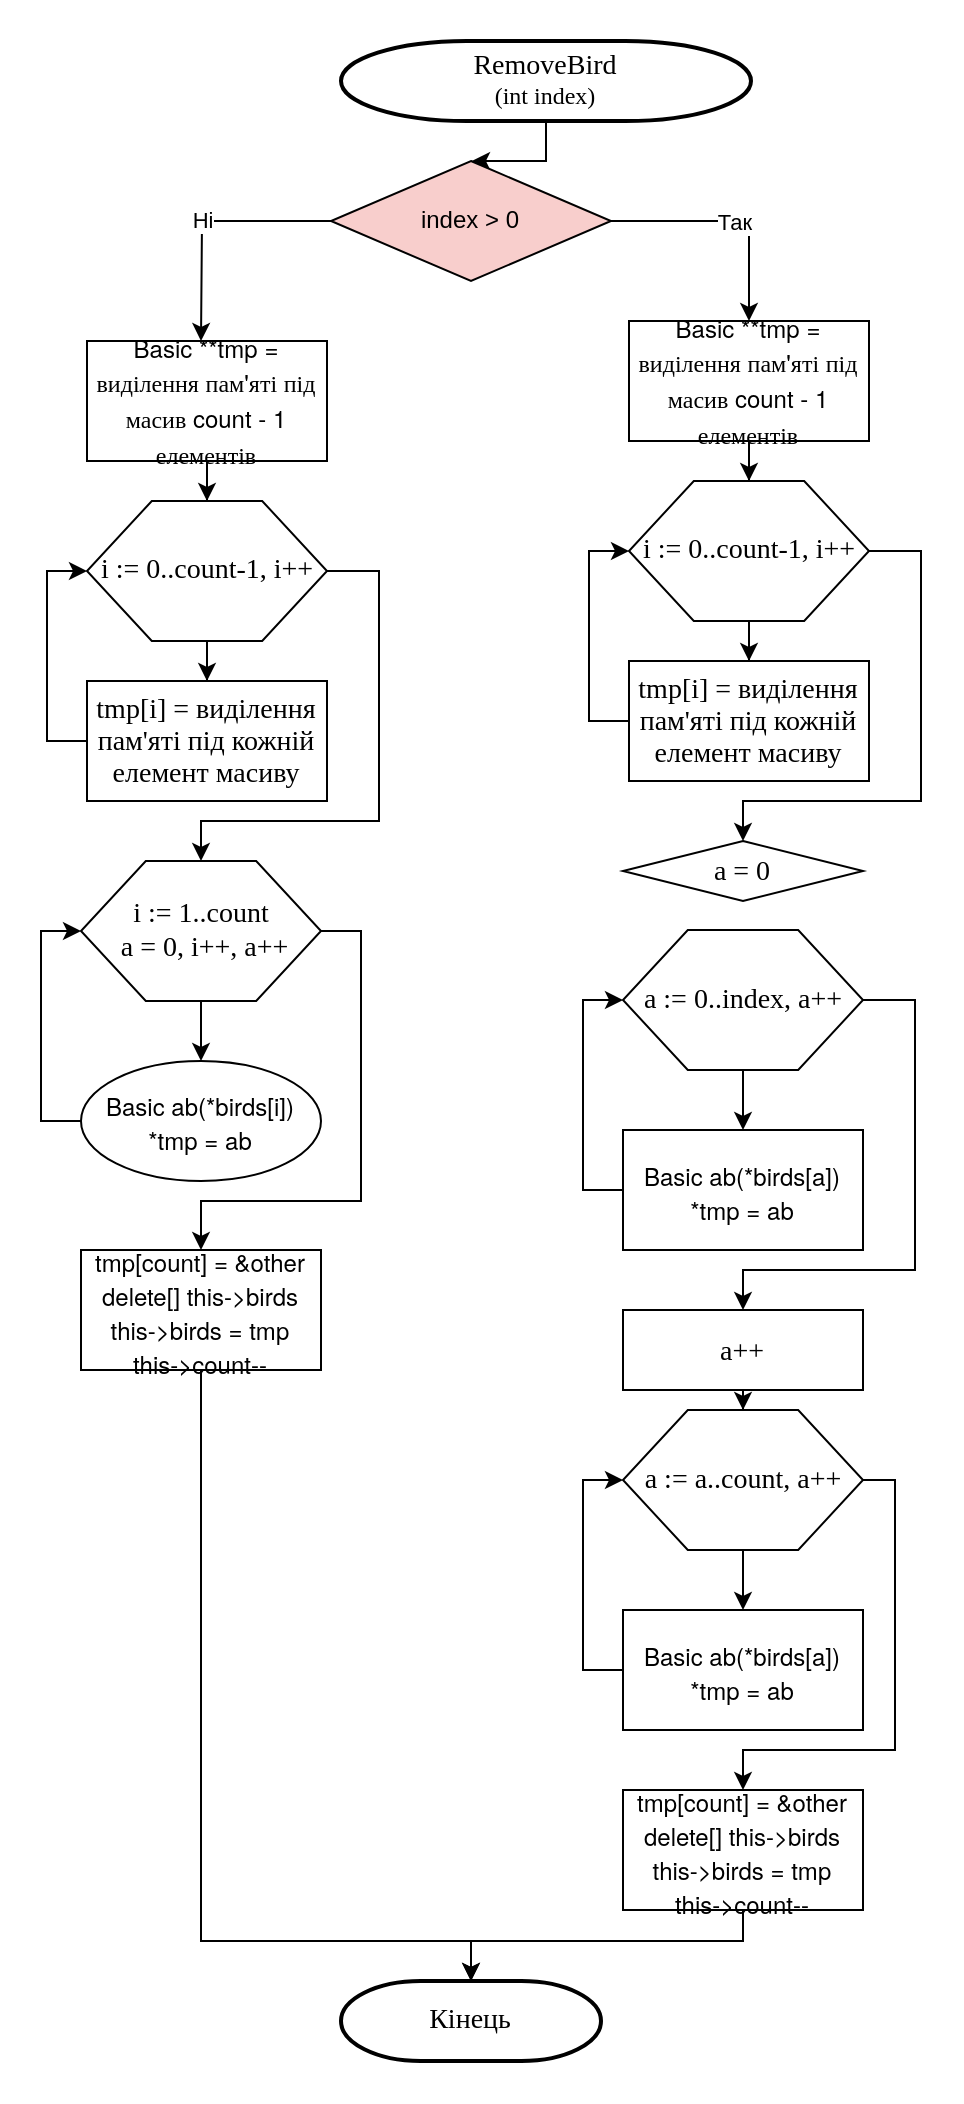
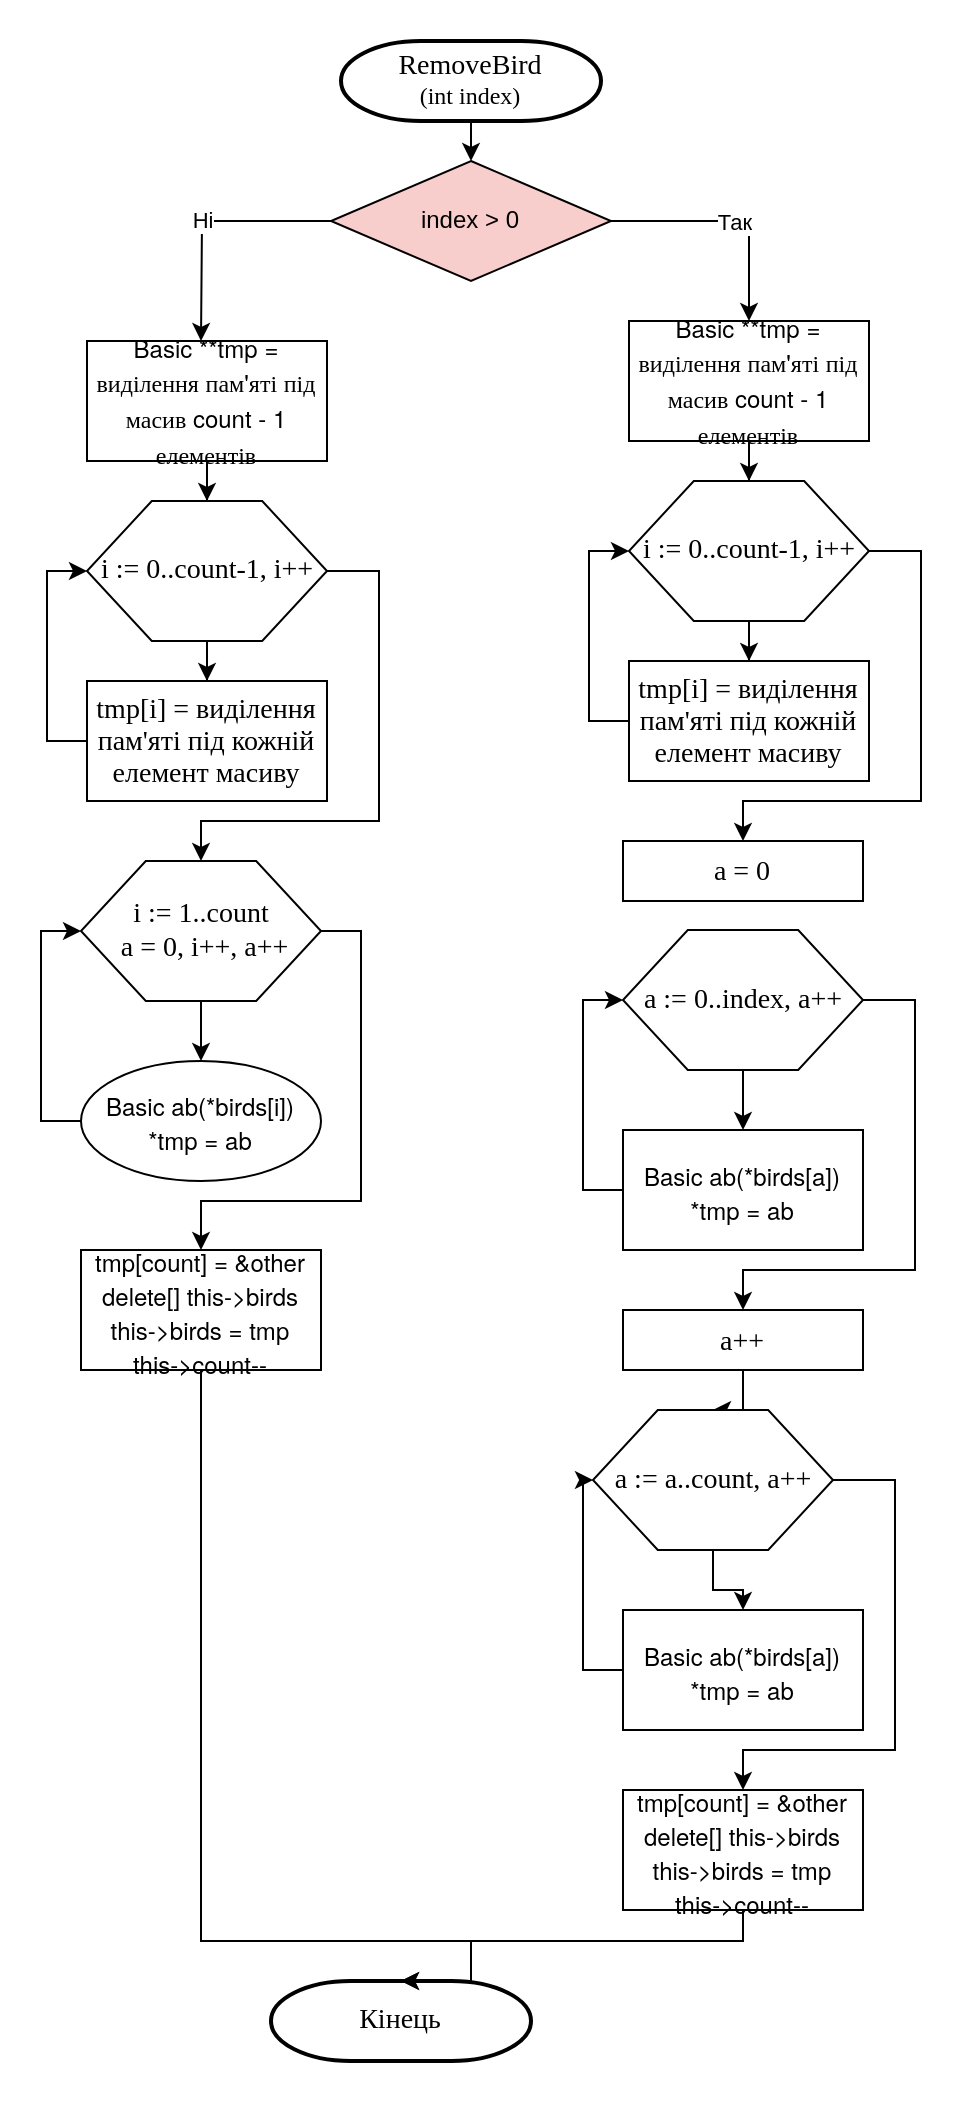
- <mxCell id="3" value="&lt;font face=&quot;Times New Roman&quot;&gt;&lt;span style=&quot;font-size: 14px&quot;&gt;RemoveBird&lt;br&gt;&lt;/span&gt;&lt;/font&gt;&lt;p style=&quot;margin: 0px ; font-stretch: normal ; line-height: normal&quot;&gt;&lt;font face=&quot;Times New Roman&quot;&gt;(int&amp;nbsp;index)&lt;/font&gt;&lt;/p&gt;" style="strokeWidth=2;html=1;shape=mxgraph.flowchart.terminator;whiteSpace=wrap;" vertex="1" parent="1"><mxGeometry x="170" y="20" width="205" height="40" as="geometry" /></mxCell>
+ <mxCell id="3" value="&lt;font face=&quot;Times New Roman&quot;&gt;&lt;span style=&quot;font-size: 14px&quot;&gt;RemoveBird&lt;br&gt;&lt;/span&gt;&lt;/font&gt;&lt;p style=&quot;margin: 0px ; font-stretch: normal ; line-height: normal&quot;&gt;&lt;font face=&quot;Times New Roman&quot;&gt;(int&amp;nbsp;index)&lt;/font&gt;&lt;/p&gt;" style="strokeWidth=2;html=1;shape=mxgraph.flowchart.terminator;whiteSpace=wrap;" vertex="1" parent="1"><mxGeometry x="170" y="20" width="130" height="40" as="geometry" /></mxCell>
- <mxCell id="22" value="&lt;p style=&quot;margin: 0px ; font-stretch: normal ; line-height: normal&quot;&gt;&lt;font face=&quot;Times New Roman&quot; style=&quot;font-size: 14px&quot;&gt;а = 0&lt;/font&gt;&lt;/p&gt;" style="rhombus;whiteSpace=wrap;html=1;" vertex="1" parent="1"><mxGeometry x="311" y="420" width="120" height="30" as="geometry" /></mxCell>
+ <mxCell id="22" value="&lt;p style=&quot;margin: 0px ; font-stretch: normal ; line-height: normal&quot;&gt;&lt;font face=&quot;Times New Roman&quot; style=&quot;font-size: 14px&quot;&gt;а = 0&lt;/font&gt;&lt;/p&gt;" style="rounded=0;whiteSpace=wrap;html=1;" vertex="1" parent="1"><mxGeometry x="311" y="420" width="120" height="30" as="geometry" /></mxCell>
- <mxCell id="26" value="&lt;p style=&quot;margin: 0px ; font-stretch: normal ; line-height: normal&quot;&gt;&lt;font face=&quot;Times New Roman&quot; style=&quot;font-size: 14px&quot;&gt;а++&lt;/font&gt;&lt;/p&gt;" style="rounded=0;whiteSpace=wrap;html=1;" vertex="1" parent="1"><mxGeometry x="311" y="654.5" width="120" height="40" as="geometry" /></mxCell>
+ <mxCell id="26" value="&lt;p style=&quot;margin: 0px ; font-stretch: normal ; line-height: normal&quot;&gt;&lt;font face=&quot;Times New Roman&quot; style=&quot;font-size: 14px&quot;&gt;а++&lt;/font&gt;&lt;/p&gt;" style="rounded=0;whiteSpace=wrap;html=1;" vertex="1" parent="1"><mxGeometry x="311" y="654.5" width="120" height="30" as="geometry" /></mxCell>
- <mxCell id="29" value="a := a..count, a++" style="verticalLabelPosition=middle;verticalAlign=middle;html=1;shape=hexagon;perimeter=hexagonPerimeter2;arcSize=6;size=0.27;strokeWidth=1;fontFamily=Times New Roman;fontSize=14;align=center;labelPosition=center;" vertex="1" parent="1"><mxGeometry x="311" y="704.5" width="120" height="70" as="geometry" /></mxCell>
+ <mxCell id="29" value="a := a..count, a++" style="verticalLabelPosition=middle;verticalAlign=middle;html=1;shape=hexagon;perimeter=hexagonPerimeter2;arcSize=6;size=0.27;strokeWidth=1;fontFamily=Times New Roman;fontSize=14;align=center;labelPosition=center;" vertex="1" parent="1"><mxGeometry x="296" y="704.5" width="120" height="70" as="geometry" /></mxCell>
- <mxCell id="4" value="&lt;font face=&quot;Times New Roman&quot;&gt;&lt;span style=&quot;font-size: 14px&quot;&gt;Кінець&lt;/span&gt;&lt;/font&gt;" style="strokeWidth=2;html=1;shape=mxgraph.flowchart.terminator;whiteSpace=wrap;" vertex="1" parent="1"><mxGeometry x="170" y="990" width="130" height="40" as="geometry" /></mxCell>
+ <mxCell id="4" value="&lt;font face=&quot;Times New Roman&quot;&gt;&lt;span style=&quot;font-size: 14px&quot;&gt;Кінець&lt;/span&gt;&lt;/font&gt;" style="strokeWidth=2;html=1;shape=mxgraph.flowchart.terminator;whiteSpace=wrap;" vertex="1" parent="1"><mxGeometry x="135" y="990" width="130" height="40" as="geometry" /></mxCell>
